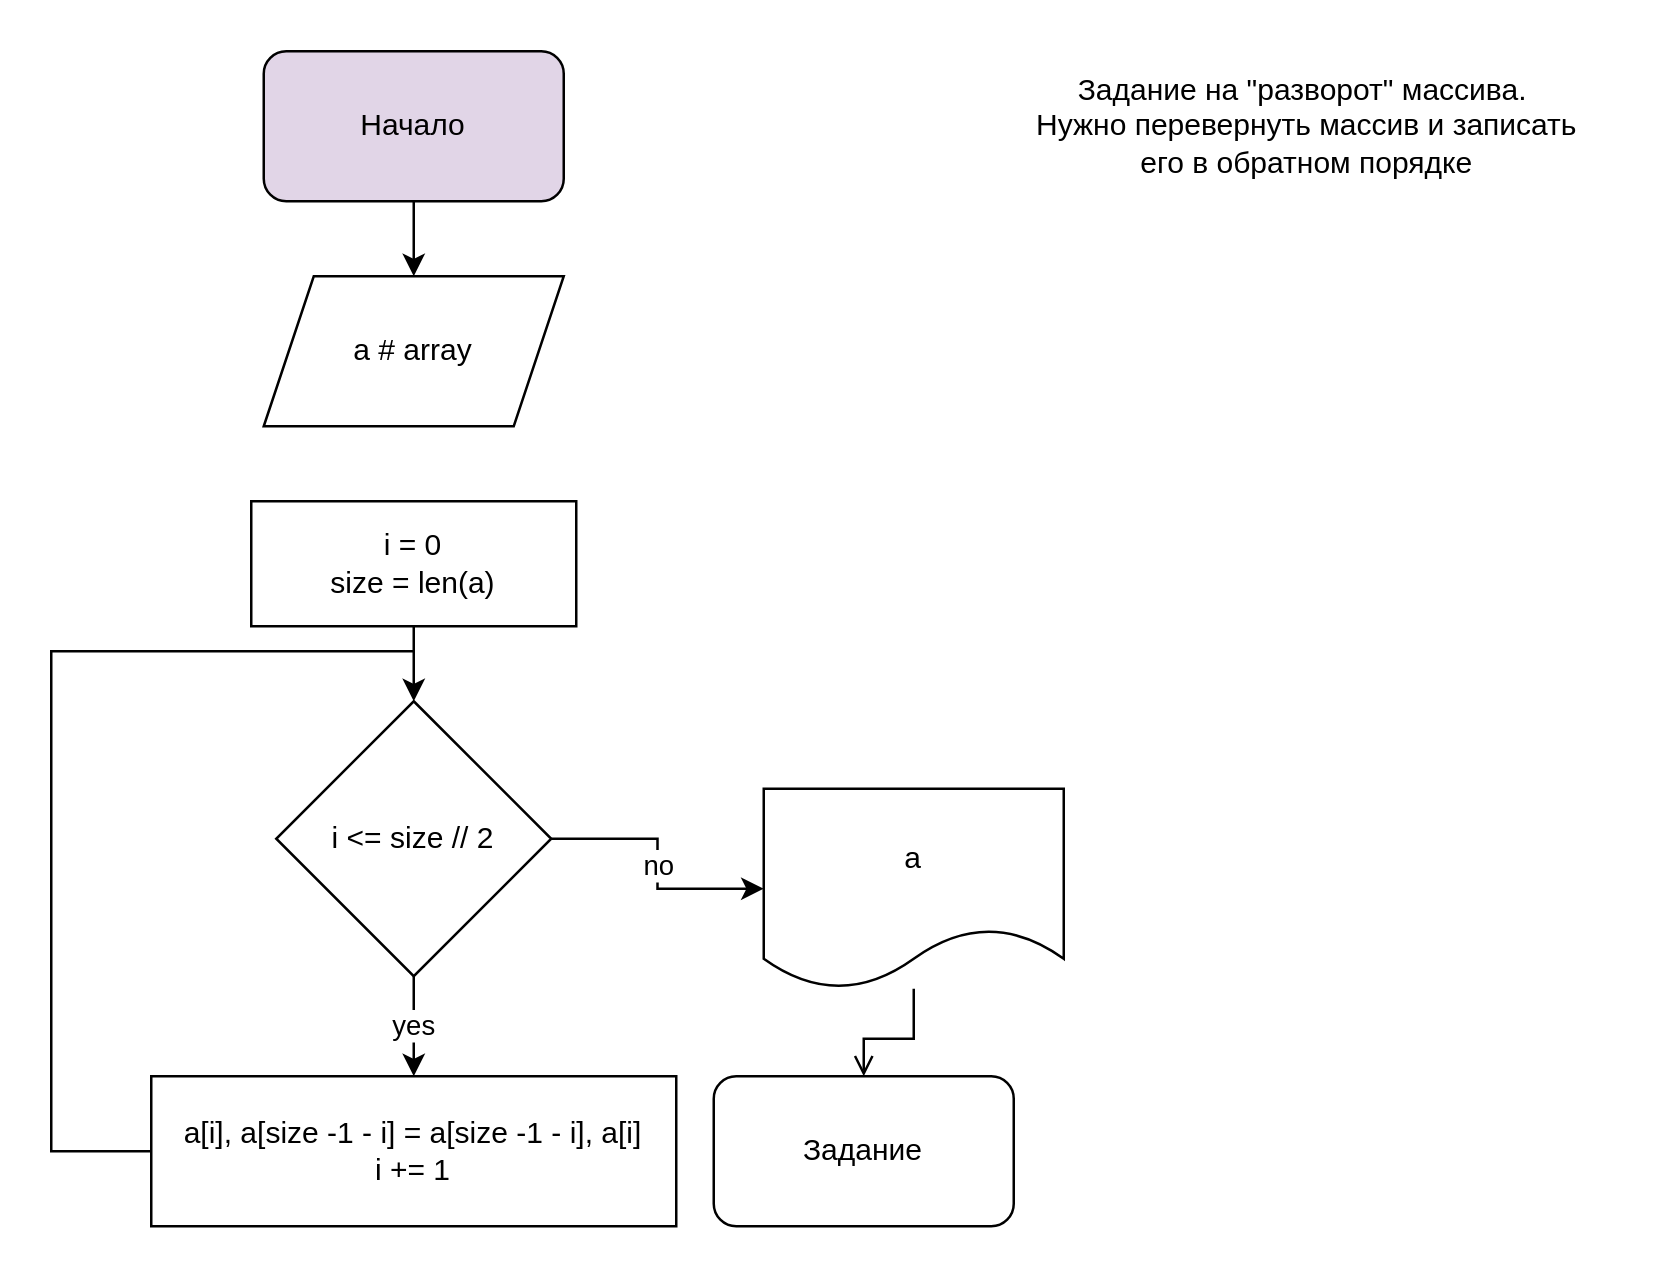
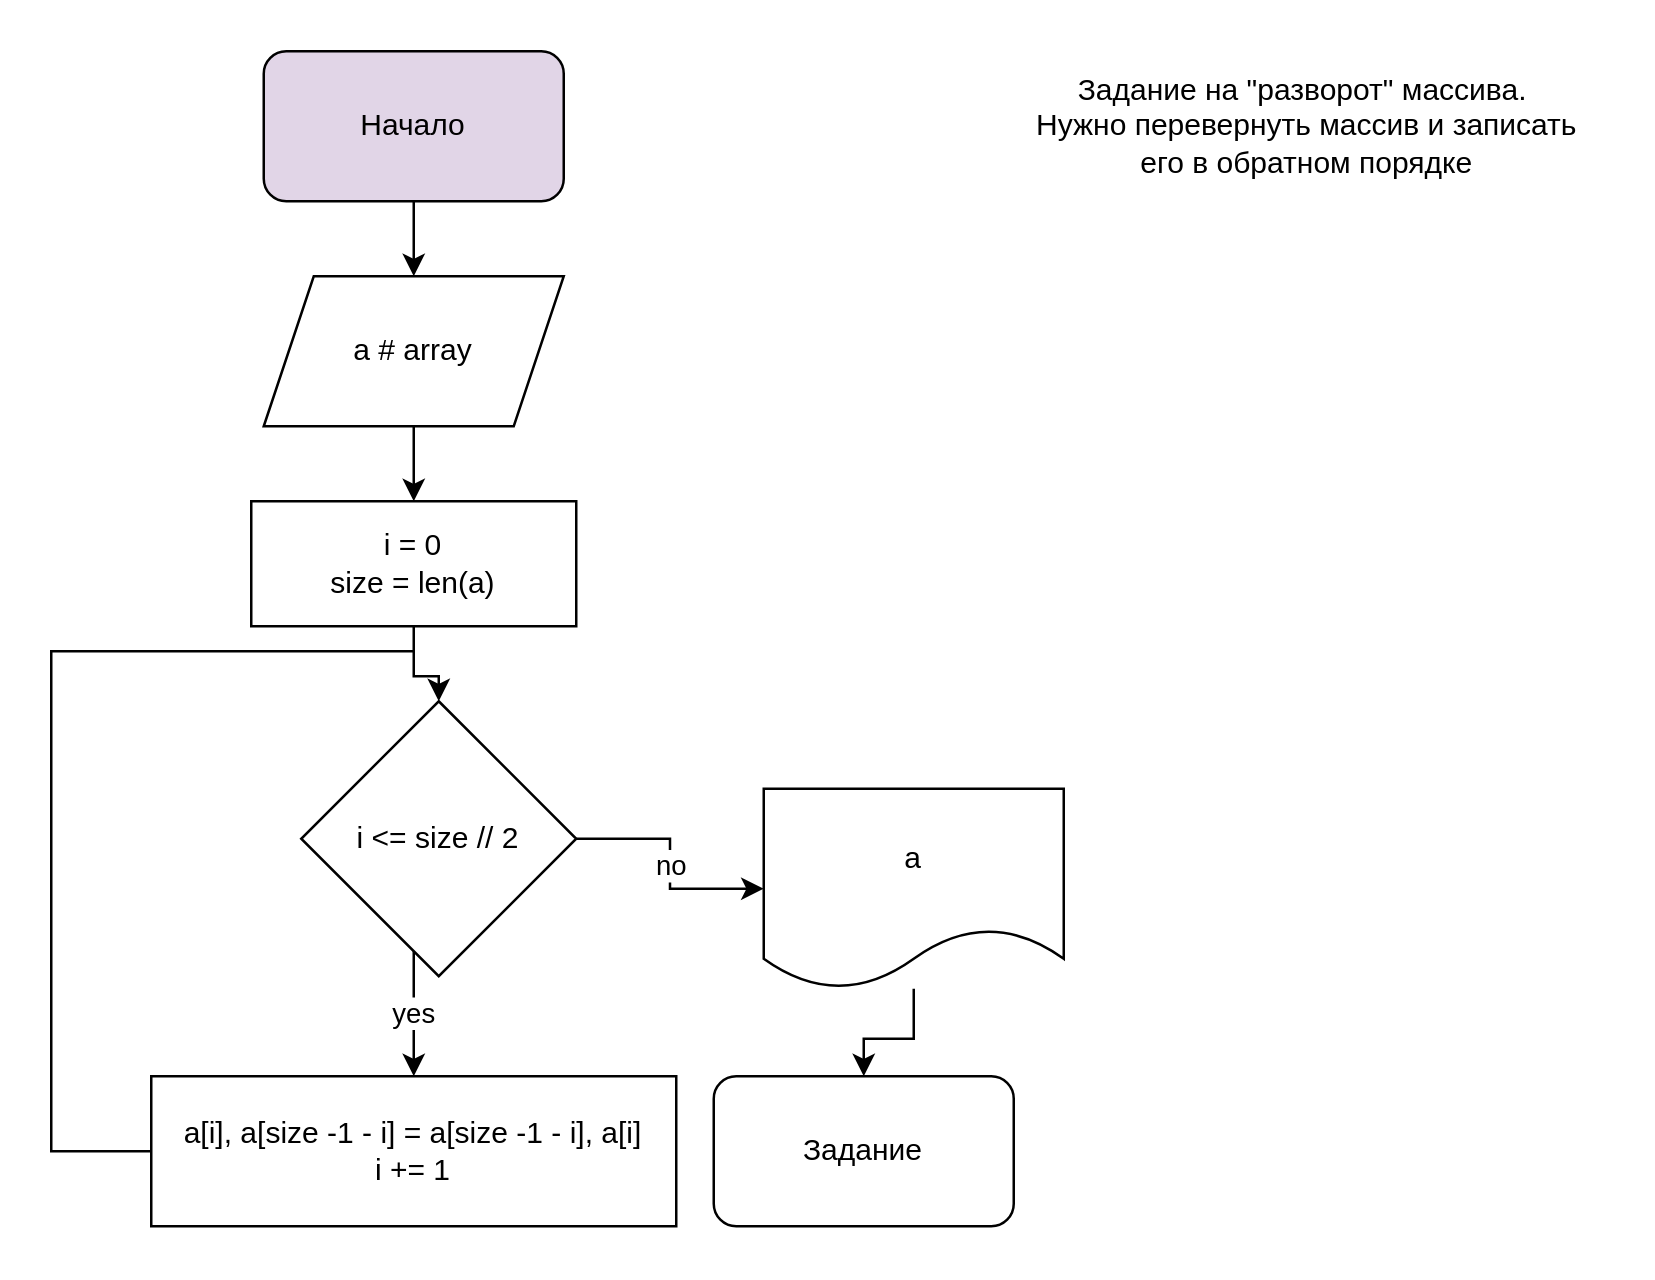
+ <mxCell id="6" value="" style="edgeStyle=orthogonalEdgeStyle;rounded=0;orthogonalLoop=1;jettySize=auto;html=1;" parent="1" source="7" target="5" edge="1"><mxGeometry relative="1" as="geometry" /></mxCell>
- <mxCell id="10" value="i &amp;lt;= size // 2" style="rhombus;whiteSpace=wrap;html=1;" parent="1" vertex="1"><mxGeometry x="110" y="280" width="110" height="110" as="geometry" /></mxCell>
+ <mxCell id="10" value="i &amp;lt;= size // 2" style="rhombus;whiteSpace=wrap;html=1;" parent="1" vertex="1"><mxGeometry x="120" y="280" width="110" height="110" as="geometry" /></mxCell>
- <mxCell id="12" value="" style="edgeStyle=orthogonalEdgeStyle;rounded=0;orthogonalLoop=1;jettySize=auto;html=1;endArrow=open;" parent="1" source="13" target="14" edge="1"><mxGeometry relative="1" as="geometry" /></mxCell>
+ <mxCell id="12" value="" style="edgeStyle=orthogonalEdgeStyle;rounded=0;orthogonalLoop=1;jettySize=auto;html=1;" parent="1" source="13" target="14" edge="1"><mxGeometry relative="1" as="geometry" /></mxCell>
